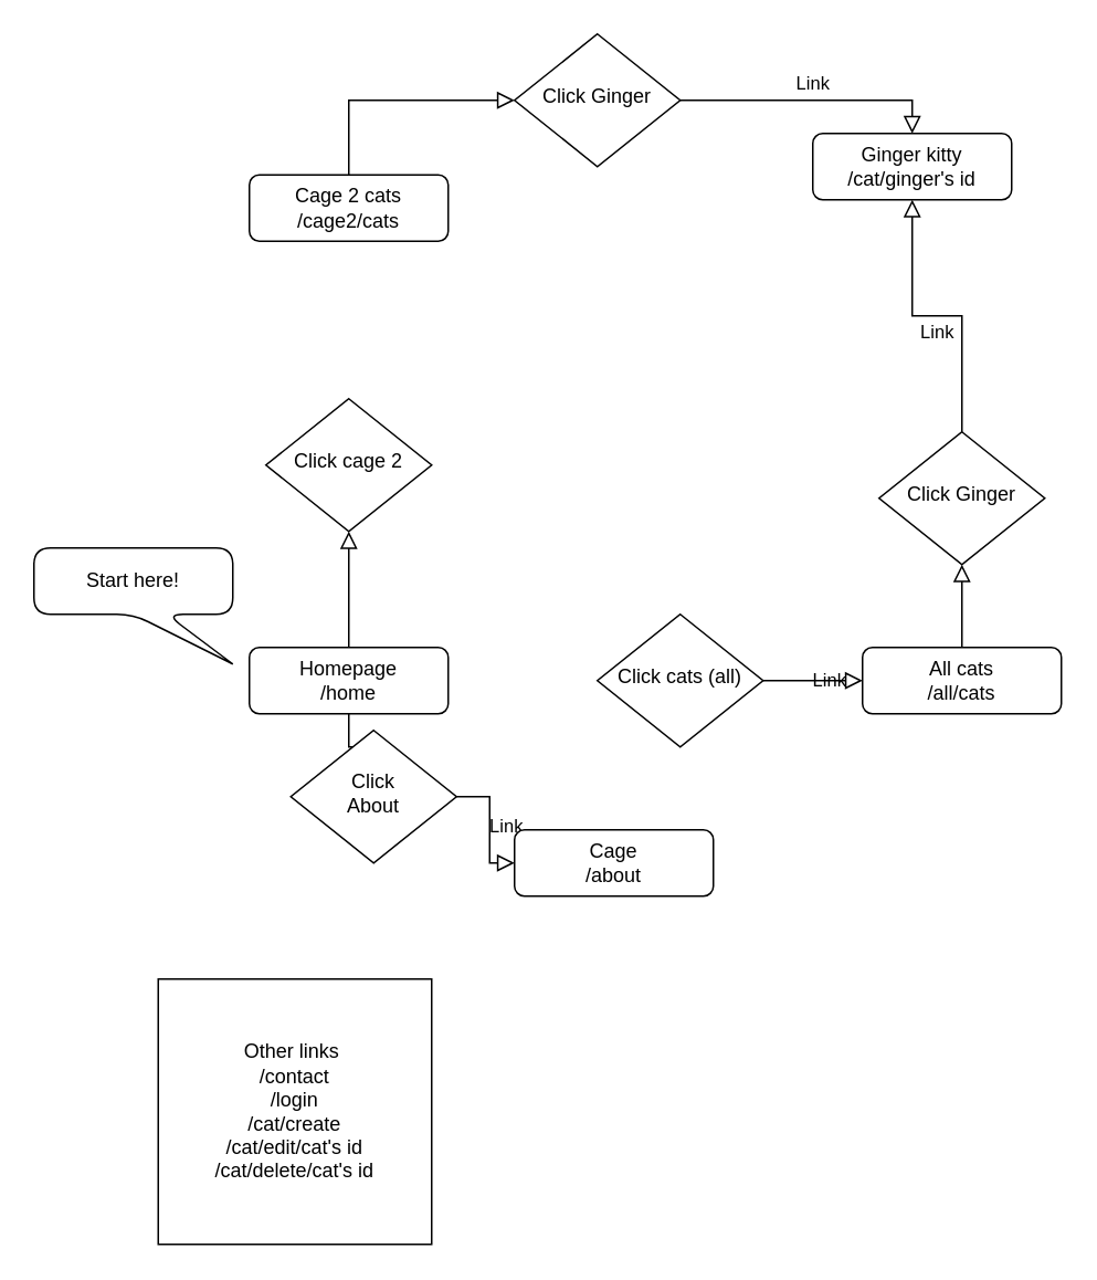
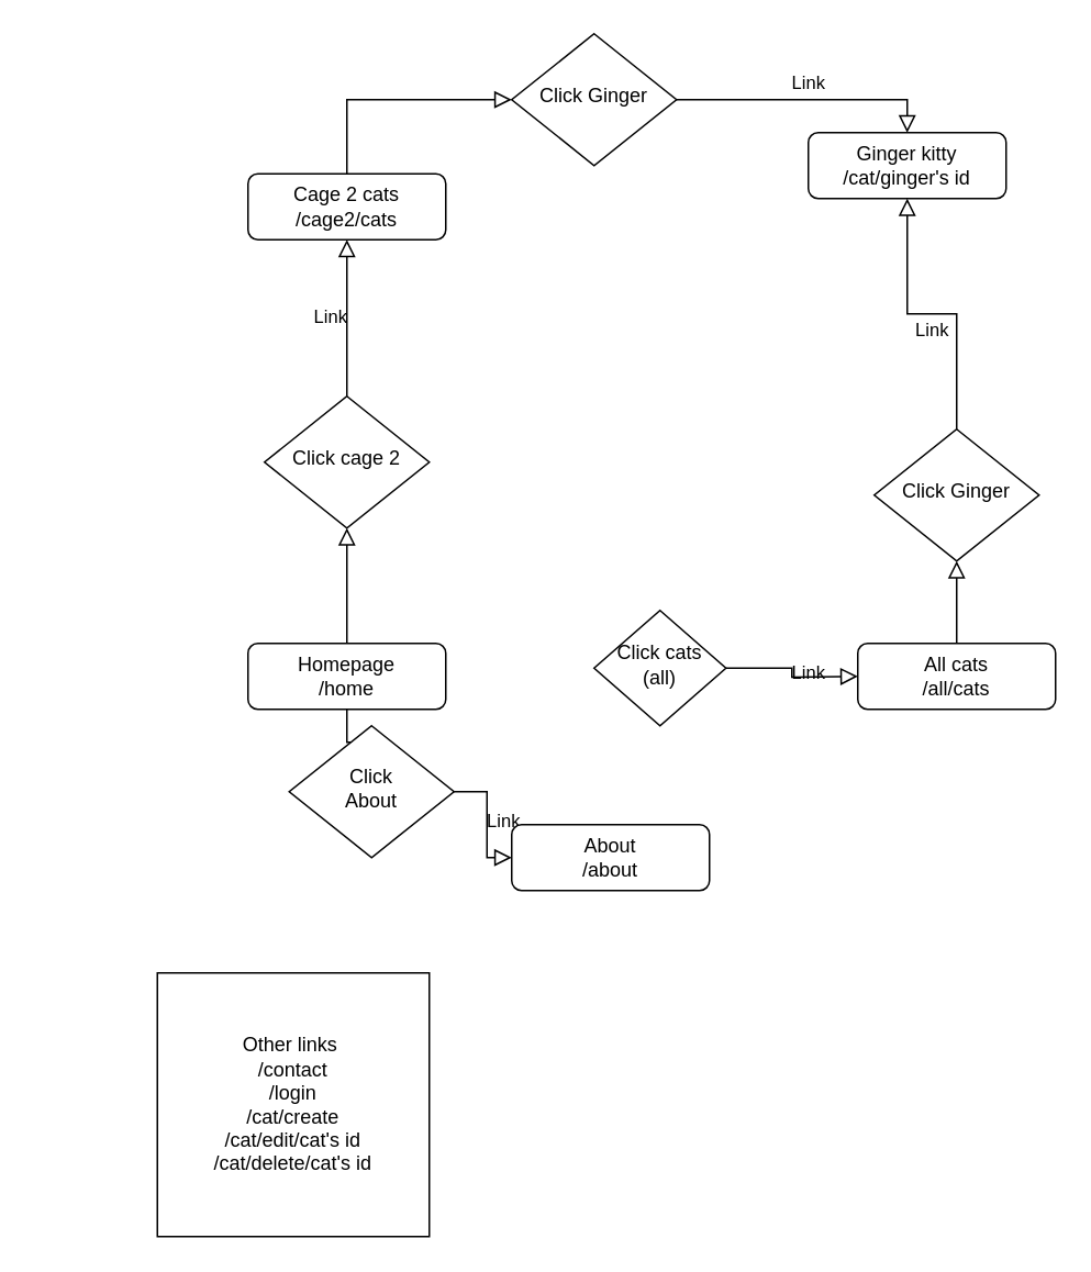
+ <mxCell id="13" value="Link" style="edgeStyle=orthogonalEdgeStyle;rounded=0;html=1;jettySize=auto;orthogonalLoop=1;fontSize=11;endArrow=block;endFill=0;endSize=8;strokeWidth=1;shadow=0;labelBackgroundColor=none;exitX=0.5;exitY=0;exitDx=0;exitDy=0;entryX=0.5;entryY=1;entryDx=0;entryDy=0;" edge="1" parent="1" source="12" target="9"><mxGeometry y="10" relative="1" as="geometry"><mxPoint as="offset" /><mxPoint x="470" y="420" as="sourcePoint" /><mxPoint x="530" y="420" as="targetPoint" /></mxGeometry></mxCell>
- <mxCell id="21" value="Start here!" style="shape=callout;rounded=1;whiteSpace=wrap;html=1;perimeter=calloutPerimeter;position2=1;" vertex="1" parent="1"><mxGeometry x="20" y="330" width="120" height="70" as="geometry" /></mxCell>
- <mxCell id="11" value="Click cats (all)" style="rhombus;whiteSpace=wrap;html=1;shadow=0;fontFamily=Helvetica;fontSize=12;align=center;strokeWidth=1;spacing=6;spacingTop=-4;" vertex="1" parent="1"><mxGeometry x="360" y="370" width="100" height="80" as="geometry" /></mxCell>
+ <mxCell id="11" value="Click cats (all)" style="rhombus;whiteSpace=wrap;html=1;shadow=0;fontFamily=Helvetica;fontSize=12;align=center;strokeWidth=1;spacing=6;spacingTop=-4;" vertex="1" parent="1"><mxGeometry x="360" y="370" width="80" height="70" as="geometry" /></mxCell>
- <mxCell id="6" value="Cage&lt;br&gt;/about" style="rounded=1;whiteSpace=wrap;html=1;fontSize=12;glass=0;strokeWidth=1;shadow=0;" vertex="1" parent="1"><mxGeometry x="310" y="500" width="120" height="40" as="geometry" /></mxCell>
+ <mxCell id="6" value="About&lt;br&gt;/about" style="rounded=1;whiteSpace=wrap;html=1;fontSize=12;glass=0;strokeWidth=1;shadow=0;" vertex="1" parent="1"><mxGeometry x="310" y="500" width="120" height="40" as="geometry" /></mxCell>
